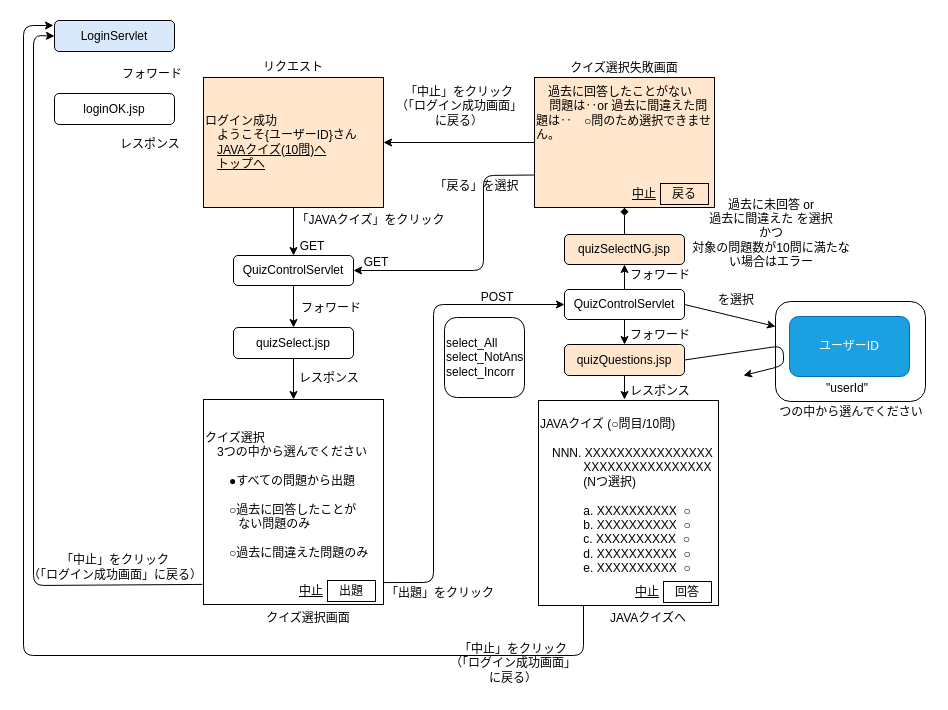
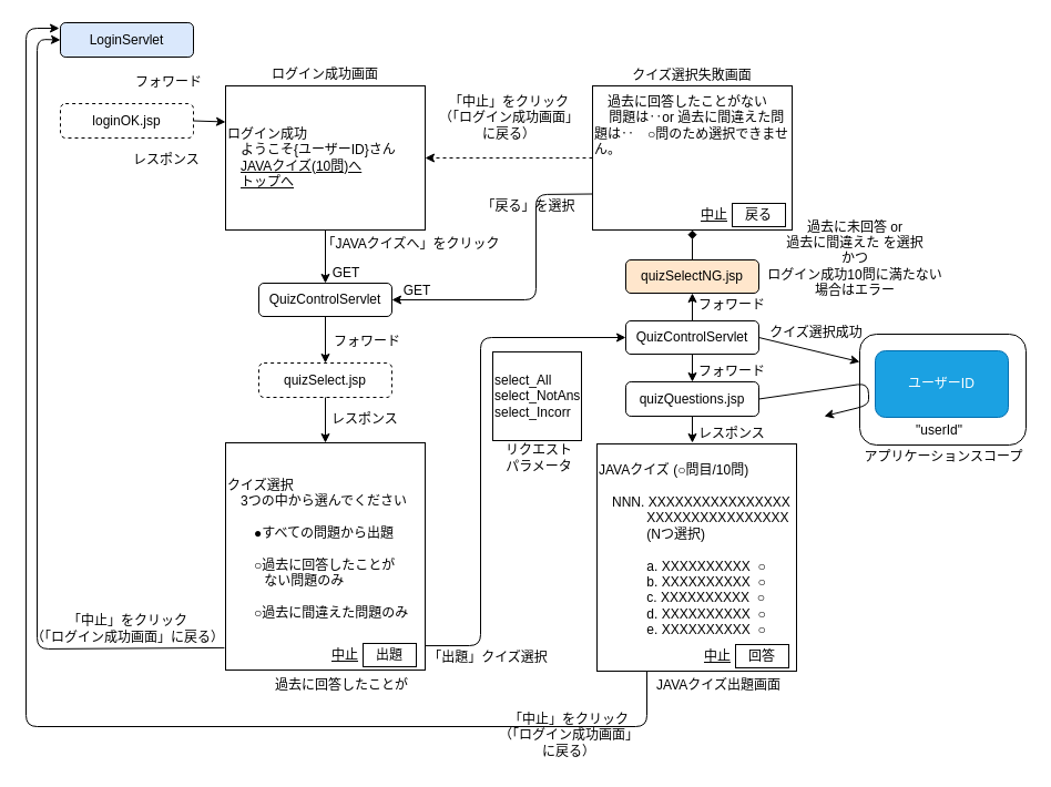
- <mxCell id="12" value="リクエスト" style="text;html=1;strokeColor=none;fillColor=none;align=center;verticalAlign=middle;whiteSpace=wrap;rounded=0;" parent="1" vertex="1"><mxGeometry x="213" y="48" width="160" height="38" as="geometry" /></mxCell>
+ <mxCell id="12" value="ログイン成功画面" style="text;html=1;strokeColor=none;fillColor=none;align=center;verticalAlign=middle;whiteSpace=wrap;rounded=0;" parent="1" vertex="1"><mxGeometry x="213" y="48" width="160" height="38" as="geometry" /></mxCell>
- <mxCell id="30" value="loginOK.jsp" style="rounded=1;whiteSpace=wrap;html=1;" parent="1" vertex="1"><mxGeometry x="54" y="93" width="120" height="31" as="geometry" /></mxCell>
+ <mxCell id="30" value="loginOK.jsp" style="rounded=1;whiteSpace=wrap;html=1;dashed=1;" parent="1" vertex="1"><mxGeometry x="54" y="93" width="120" height="31" as="geometry" /></mxCell>
+ <mxCell id="33" value="" style="endArrow=classic;html=1;exitX=1;exitY=0.5;exitDx=0;exitDy=0;entryX=0;entryY=0.25;entryDx=0;entryDy=0;" parent="1" source="30" target="5" edge="1"><mxGeometry width="50" height="50" relative="1" as="geometry"><mxPoint x="313" y="255" as="sourcePoint" /><mxPoint x="363" y="205" as="targetPoint" /></mxGeometry></mxCell>
- <mxCell id="5" value="ログイン成功&lt;br&gt;　ようこそ{ユーザーID}さん&lt;br&gt;　&lt;u&gt;JAVAクイズ(10問)へ&lt;/u&gt;&lt;br&gt;　&lt;u&gt;トップへ&lt;/u&gt;&lt;br&gt;" style="rounded=0;whiteSpace=wrap;html=1;align=left;fillColor=#ffe6cc;" parent="1" vertex="1"><mxGeometry x="203" y="77" width="180" height="130" as="geometry" /></mxCell>
+ <mxCell id="5" value="ログイン成功&lt;br&gt;　ようこそ{ユーザーID}さん&lt;br&gt;　&lt;u&gt;JAVAクイズ(10問)へ&lt;/u&gt;&lt;br&gt;　&lt;u&gt;トップへ&lt;/u&gt;&lt;br&gt;" style="rounded=0;whiteSpace=wrap;html=1;align=left;" parent="1" vertex="1"><mxGeometry x="203" y="77" width="180" height="130" as="geometry" /></mxCell>
- <mxCell id="27" value="" style="endArrow=classic;html=1;exitX=0;exitY=0.5;exitDx=0;exitDy=0;entryX=1;entryY=0.5;entryDx=0;entryDy=0;" parent="1" source="4" target="5" edge="1"><mxGeometry width="50" height="50" relative="1" as="geometry"><mxPoint x="429" y="245" as="sourcePoint" /><mxPoint x="479" y="195" as="targetPoint" /></mxGeometry></mxCell>
+ <mxCell id="27" value="" style="endArrow=classic;html=1;exitX=0;exitY=0.5;exitDx=0;exitDy=0;entryX=1;entryY=0.5;entryDx=0;entryDy=0;dashed=1;" parent="1" source="4" target="5" edge="1"><mxGeometry width="50" height="50" relative="1" as="geometry"><mxPoint x="429" y="245" as="sourcePoint" /><mxPoint x="479" y="195" as="targetPoint" /></mxGeometry></mxCell>
- <mxCell id="4" value="　過去に回答したことがない&lt;br&gt;&amp;nbsp; &amp;nbsp; 問題は‥or 過去に間違えた問題は‥　○問のため選択できません。&lt;br&gt;&lt;br&gt;&lt;br&gt;&lt;br&gt;&lt;br&gt;" style="rounded=0;whiteSpace=wrap;html=1;align=left;fillColor=#ffe6cc;" parent="1" vertex="1"><mxGeometry x="534" y="77" width="180" height="130" as="geometry" /></mxCell>
+ <mxCell id="4" value="　過去に回答したことがない&lt;br&gt;&amp;nbsp; &amp;nbsp; 問題は‥or 過去に間違えた問題は‥　○問のため選択できません。&lt;br&gt;&lt;br&gt;&lt;br&gt;&lt;br&gt;&lt;br&gt;" style="rounded=0;whiteSpace=wrap;html=1;align=left;" parent="1" vertex="1"><mxGeometry x="534" y="77" width="180" height="130" as="geometry" /></mxCell>
- <mxCell id="10" value="「JAVAクイズ」をクリック" style="text;html=1;strokeColor=none;fillColor=none;align=center;verticalAlign=middle;whiteSpace=wrap;rounded=0;" parent="1" vertex="1"><mxGeometry x="282" y="205" width="177" height="30" as="geometry" /></mxCell>
+ <mxCell id="10" value="「JAVAクイズへ」をクリック" style="text;html=1;strokeColor=none;fillColor=none;align=center;verticalAlign=middle;whiteSpace=wrap;rounded=0;" parent="1" vertex="1"><mxGeometry x="282" y="205" width="177" height="30" as="geometry" /></mxCell>
- <mxCell id="3" value="過去に未回答 or &lt;br&gt;過去に間違えた を選択&lt;br&gt;かつ&lt;br&gt;対象の問題数が10問に満たない場合はエラー" style="text;html=1;strokeColor=none;fillColor=none;align=center;verticalAlign=middle;whiteSpace=wrap;rounded=0;" parent="1" vertex="1"><mxGeometry x="691" y="186" width="160" height="93" as="geometry" /></mxCell>
+ <mxCell id="3" value="過去に未回答 or &lt;br&gt;過去に間違えた を選択&lt;br&gt;かつ&lt;br&gt;ログイン成功10問に満たない場合はエラー" style="text;html=1;strokeColor=none;fillColor=none;align=center;verticalAlign=middle;whiteSpace=wrap;rounded=0;" parent="1" vertex="1"><mxGeometry x="691" y="186" width="160" height="93" as="geometry" /></mxCell>
- <mxCell id="52" value="POST" style="text;html=1;strokeColor=none;fillColor=none;align=center;verticalAlign=middle;whiteSpace=wrap;rounded=0;" vertex="1" parent="1"><mxGeometry x="467" y="287" width="60" height="20" as="geometry" /></mxCell>
- <mxCell id="28" value="を選択" style="text;html=1;strokeColor=none;fillColor=none;align=center;verticalAlign=middle;whiteSpace=wrap;rounded=0;" parent="1" vertex="1"><mxGeometry x="656" y="285" width="160" height="30" as="geometry" /></mxCell>
+ <mxCell id="28" value="クイズ選択成功" style="text;html=1;strokeColor=none;fillColor=none;align=center;verticalAlign=middle;whiteSpace=wrap;rounded=0;" parent="1" vertex="1"><mxGeometry x="656" y="285" width="160" height="30" as="geometry" /></mxCell>
- <mxCell id="35" value="quizSelect.jsp" style="rounded=1;whiteSpace=wrap;html=1;" parent="1" vertex="1"><mxGeometry x="233" y="327" width="120" height="31" as="geometry" /></mxCell>
+ <mxCell id="35" value="quizSelect.jsp" style="rounded=1;whiteSpace=wrap;html=1;dashed=1;" parent="1" vertex="1"><mxGeometry x="233" y="327" width="120" height="31" as="geometry" /></mxCell>
- <mxCell id="50" value="select_All&lt;br&gt;select_NotAns&lt;br&gt;select_Incorr" style="whiteSpace=wrap;html=1;aspect=fixed;align=left;rounded=1;" vertex="1" parent="1"><mxGeometry x="444" y="317" width="80" height="80" as="geometry" /></mxCell>
+ <mxCell id="50" value="select_All&lt;br&gt;select_NotAns&lt;br&gt;select_Incorr" style="whiteSpace=wrap;html=1;aspect=fixed;align=left;" vertex="1" parent="1"><mxGeometry x="444" y="317" width="80" height="80" as="geometry" /></mxCell>
- <mxCell id="43" value="quizQuestions.jsp" style="rounded=1;whiteSpace=wrap;html=1;fillColor=#ffe6cc;" parent="1" vertex="1"><mxGeometry x="564" y="344" width="120" height="31" as="geometry" /></mxCell>
+ <mxCell id="43" value="quizQuestions.jsp" style="rounded=1;whiteSpace=wrap;html=1;" parent="1" vertex="1"><mxGeometry x="564" y="344" width="120" height="31" as="geometry" /></mxCell>
- <mxCell id="58" value="つの中から選んでください" style="text;html=1;strokeColor=none;fillColor=none;align=center;verticalAlign=middle;whiteSpace=wrap;rounded=0;" vertex="1" parent="1"><mxGeometry x="776" y="402" width="150" height="20" as="geometry" /></mxCell>
+ <mxCell id="58" value="アプリケーションスコープ" style="text;html=1;strokeColor=none;fillColor=none;align=center;verticalAlign=middle;whiteSpace=wrap;rounded=0;" vertex="1" parent="1"><mxGeometry x="776" y="402" width="150" height="20" as="geometry" /></mxCell>
+ <mxCell id="51" value="リクエスト&lt;br&gt;パラメータ" style="text;html=1;strokeColor=none;fillColor=none;align=center;verticalAlign=middle;whiteSpace=wrap;rounded=0;" vertex="1" parent="1"><mxGeometry x="446" y="398" width="80" height="30" as="geometry" /></mxCell>
- <mxCell id="2" value="「出題」をクリック" style="text;html=1;strokeColor=none;fillColor=none;align=center;verticalAlign=middle;whiteSpace=wrap;rounded=0;" parent="1" vertex="1"><mxGeometry x="360" y="578" width="160" height="30" as="geometry" /></mxCell>
+ <mxCell id="2" value="「出題」クイズ選択" style="text;html=1;strokeColor=none;fillColor=none;align=center;verticalAlign=middle;whiteSpace=wrap;rounded=0;" parent="1" vertex="1"><mxGeometry x="360" y="578" width="160" height="30" as="geometry" /></mxCell>
- <mxCell id="13" value="クイズ選択画面" style="text;html=1;strokeColor=none;fillColor=none;align=center;verticalAlign=middle;whiteSpace=wrap;rounded=0;" parent="1" vertex="1"><mxGeometry x="228" y="603" width="160" height="30" as="geometry" /></mxCell>
+ <mxCell id="13" value="過去に回答したことが" style="text;html=1;strokeColor=none;fillColor=none;align=center;verticalAlign=middle;whiteSpace=wrap;rounded=0;" parent="1" vertex="1"><mxGeometry x="228" y="603" width="160" height="30" as="geometry" /></mxCell>
- <mxCell id="14" value="JAVAクイズへ" style="text;html=1;strokeColor=none;fillColor=none;align=center;verticalAlign=middle;whiteSpace=wrap;rounded=0;" parent="1" vertex="1"><mxGeometry x="568" y="603" width="160" height="30" as="geometry" /></mxCell>
+ <mxCell id="14" value="JAVAクイズ出題画面" style="text;html=1;strokeColor=none;fillColor=none;align=center;verticalAlign=middle;whiteSpace=wrap;rounded=0;" parent="1" vertex="1"><mxGeometry x="568" y="603" width="160" height="30" as="geometry" /></mxCell>
